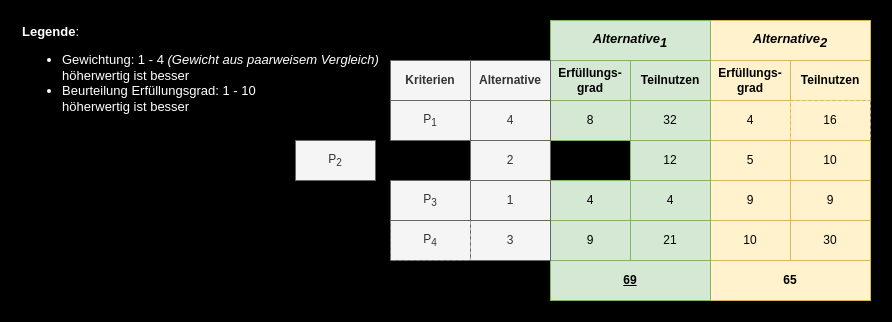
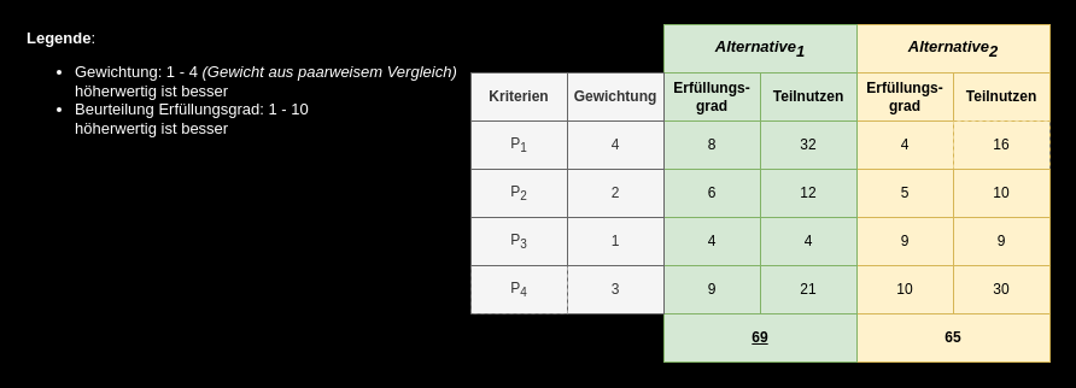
- <mxCell id="31" value="Alternative" style="rounded=0;whiteSpace=wrap;html=1;fillColor=#f5f5f5;strokeColor=#666666;fontStyle=1;fontColor=#333333;" vertex="1" parent="1"><mxGeometry x="470" y="60" width="80" height="40" as="geometry" /></mxCell>
+ <mxCell id="31" value="Gewichtung" style="rounded=0;whiteSpace=wrap;html=1;fillColor=#f5f5f5;strokeColor=#666666;fontStyle=1;fontColor=#333333;" vertex="1" parent="1"><mxGeometry x="470" y="60" width="80" height="40" as="geometry" /></mxCell>
- <mxCell id="39" value="P&lt;sub&gt;2&lt;/sub&gt;" style="rounded=0;whiteSpace=wrap;html=1;fillColor=#f5f5f5;strokeColor=#666666;fontColor=#333333;" vertex="1" parent="1"><mxGeometry x="295" y="140" width="80" height="40" as="geometry" /></mxCell>
+ <mxCell id="39" value="P&lt;sub&gt;2&lt;/sub&gt;" style="rounded=0;whiteSpace=wrap;html=1;fillColor=#f5f5f5;strokeColor=#666666;fontColor=#333333;" vertex="1" parent="1"><mxGeometry x="390" y="140" width="80" height="40" as="geometry" /></mxCell>
+ <mxCell id="17" value="6" style="rounded=0;whiteSpace=wrap;html=1;fillColor=#d5e8d4;strokeColor=#82b366;" vertex="1" parent="1"><mxGeometry x="550" y="140" width="80" height="40" as="geometry" /></mxCell>
